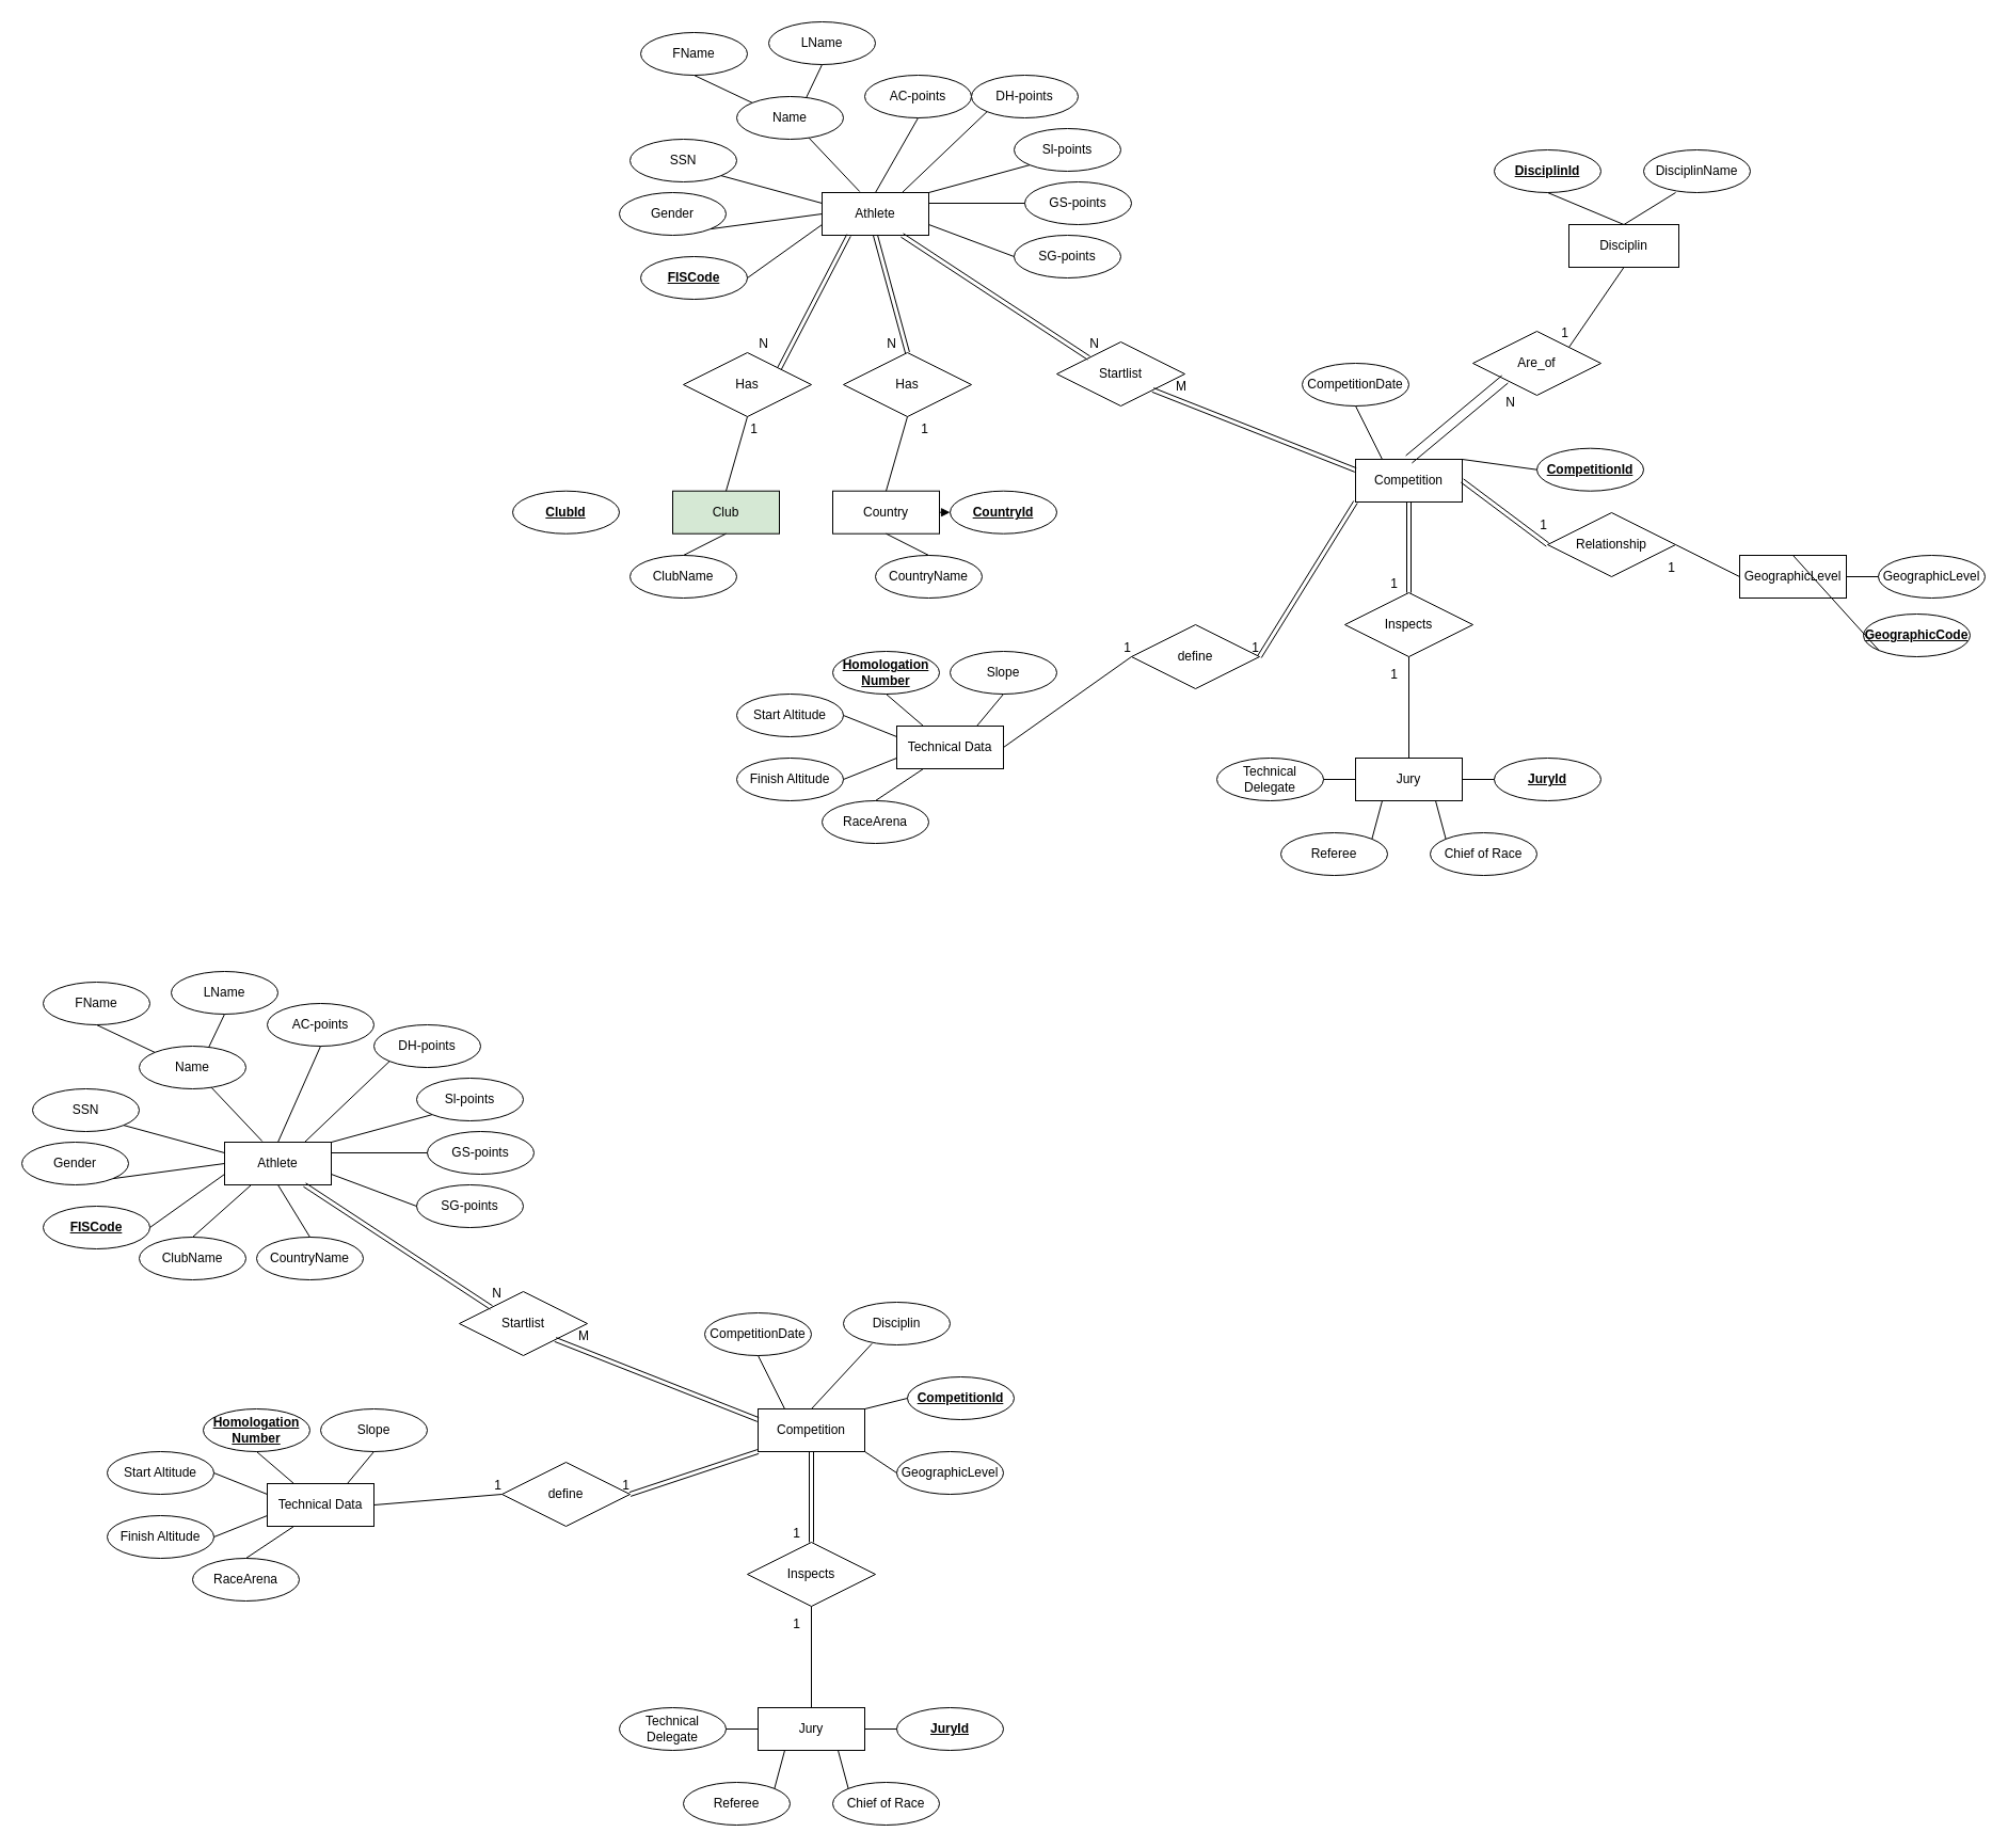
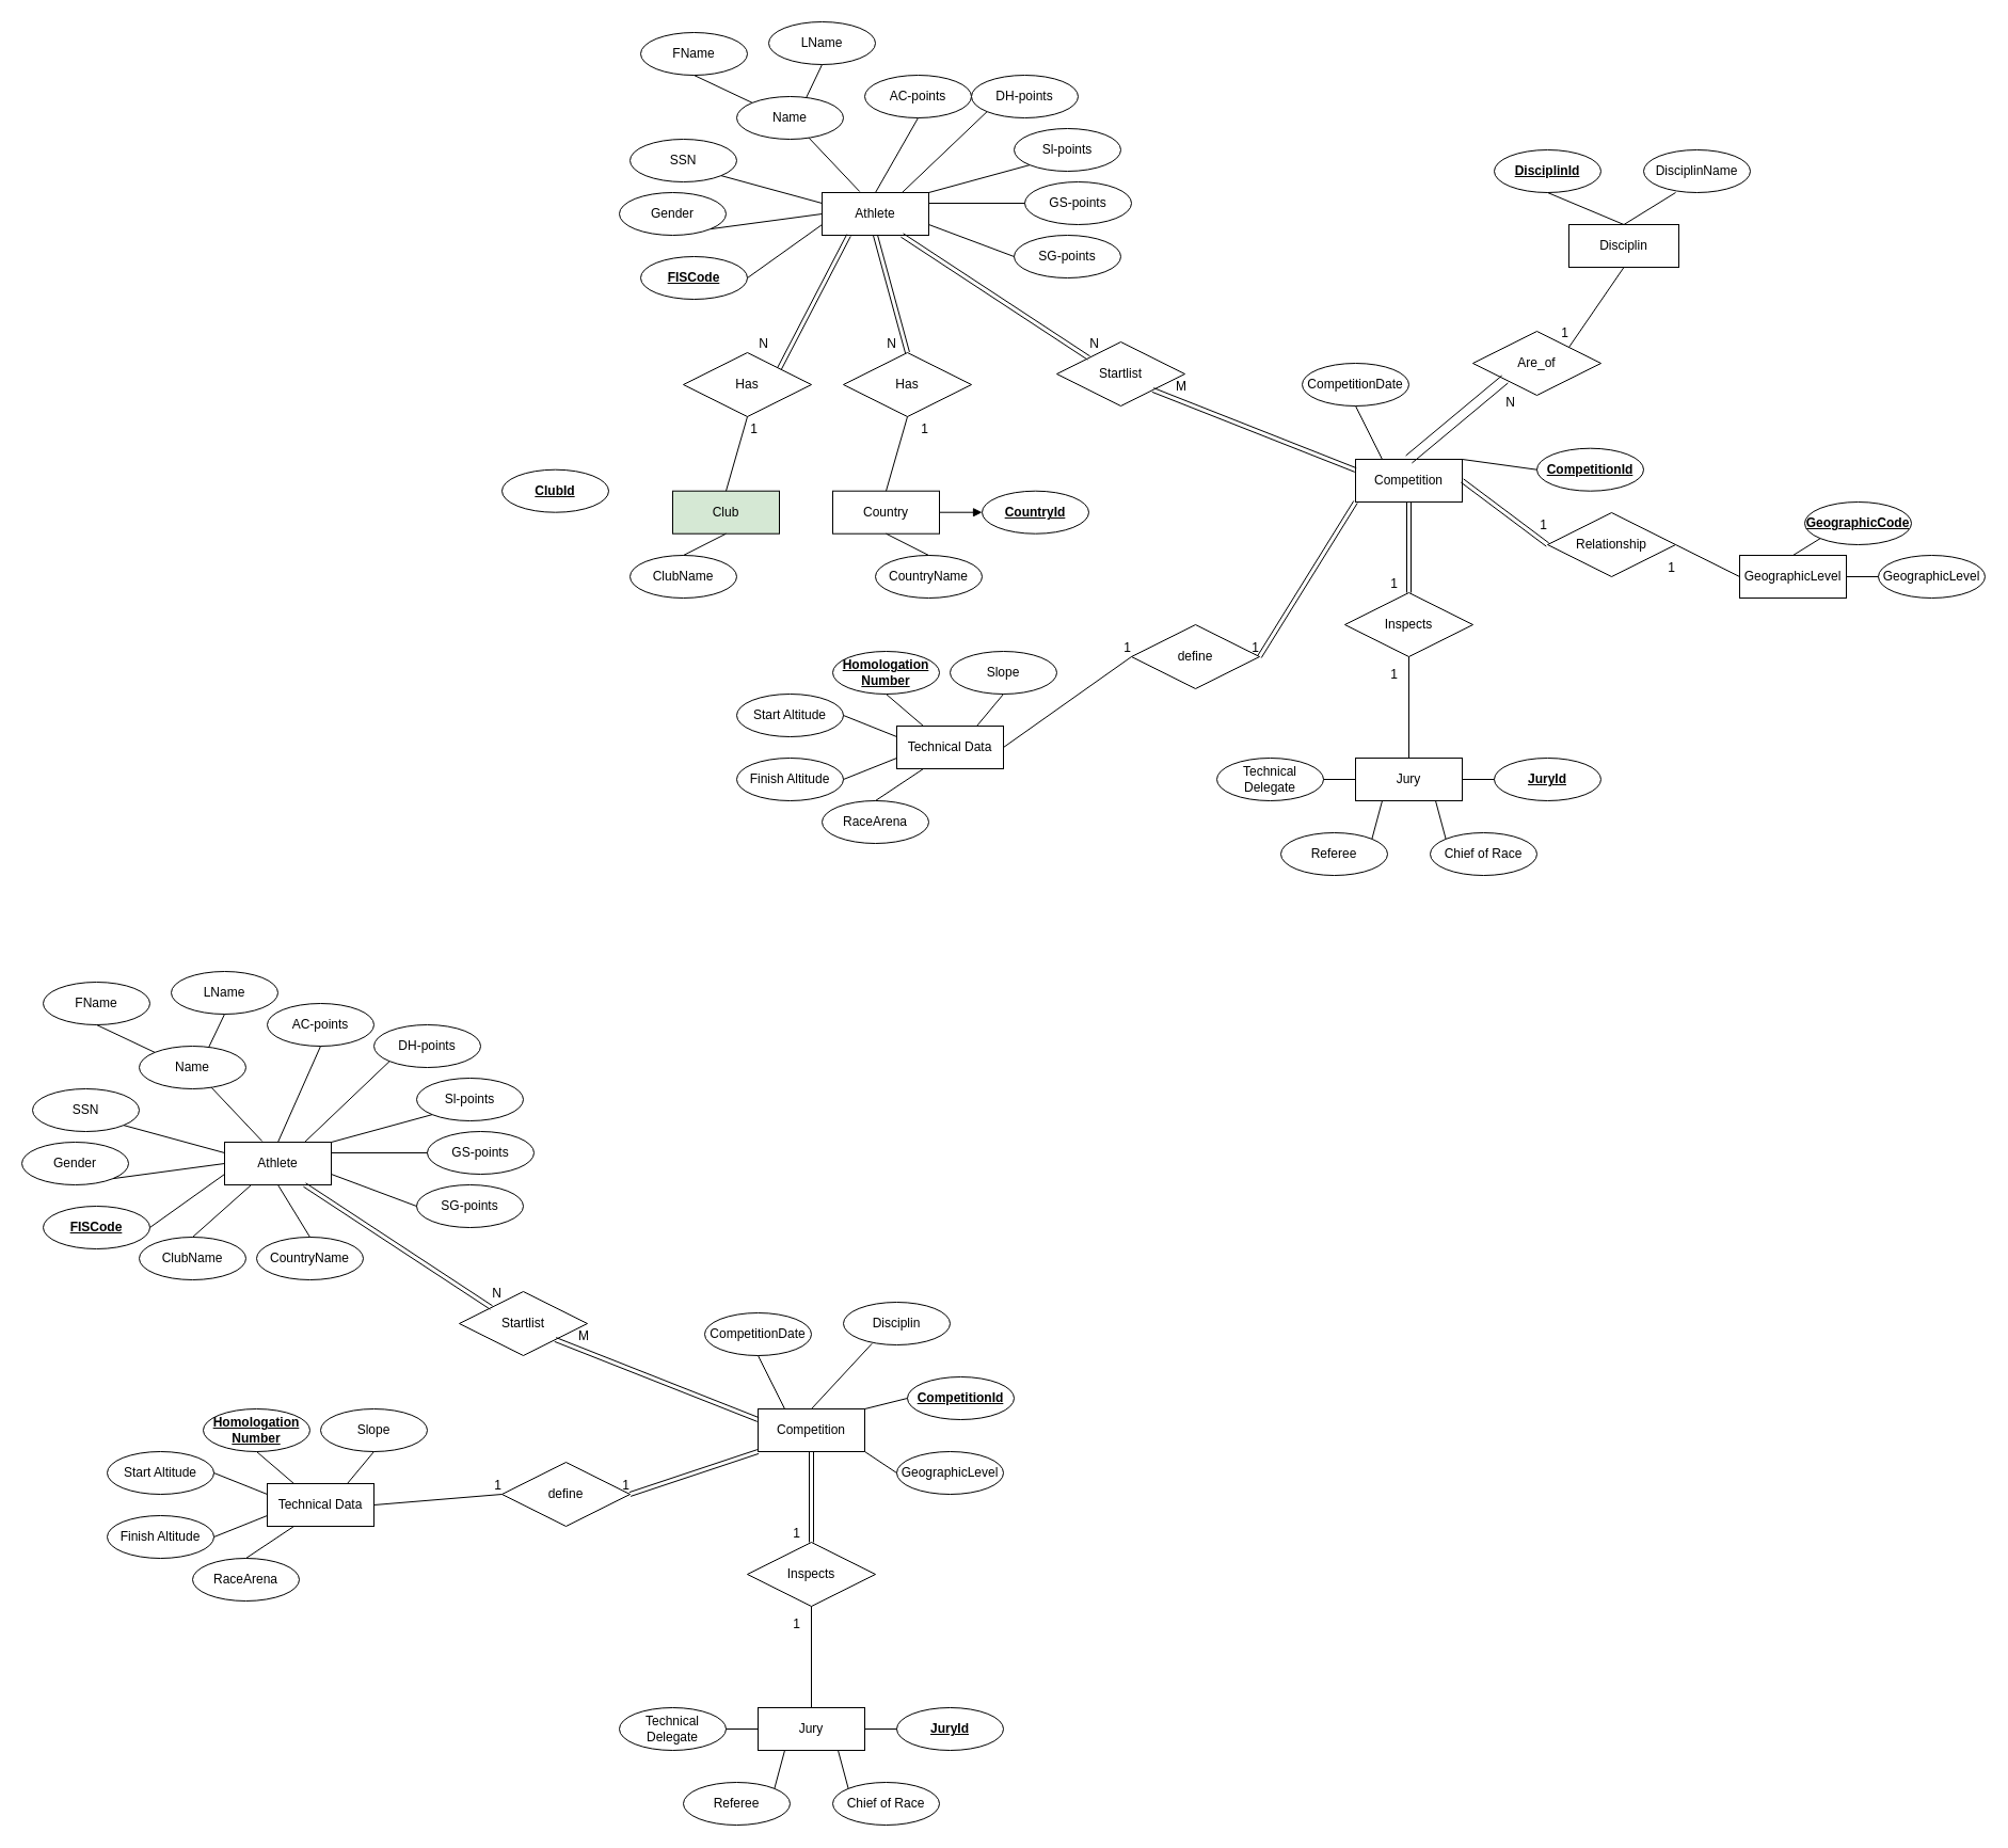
- <mxCell id="89" value="&lt;b&gt;&lt;u&gt;ClubId&lt;/u&gt;&lt;/b&gt;" style="ellipse;whiteSpace=wrap;html=1;align=center;" parent="1" vertex="1"><mxGeometry x="480" y="459.71" width="100" height="40" as="geometry" /></mxCell>
+ <mxCell id="89" value="&lt;b&gt;&lt;u&gt;ClubId&lt;/u&gt;&lt;/b&gt;" style="ellipse;whiteSpace=wrap;html=1;align=center;" parent="1" vertex="1"><mxGeometry x="470" y="439.71" width="100" height="40" as="geometry" /></mxCell>
- <mxCell id="63" value="&lt;b&gt;&lt;u&gt;CountryId&lt;/u&gt;&lt;/b&gt;" style="ellipse;whiteSpace=wrap;html=1;align=center;" parent="1" vertex="1"><mxGeometry x="890" y="459.71" width="100" height="40" as="geometry" /></mxCell>
+ <mxCell id="63" value="&lt;b&gt;&lt;u&gt;CountryId&lt;/u&gt;&lt;/b&gt;" style="ellipse;whiteSpace=wrap;html=1;align=center;" parent="1" vertex="1"><mxGeometry x="920" y="459.71" width="100" height="40" as="geometry" /></mxCell>
- <mxCell id="37" value="&lt;u&gt;&lt;b&gt;GeographicCode&lt;/b&gt;&lt;/u&gt;" style="ellipse;whiteSpace=wrap;html=1;align=center;" parent="1" vertex="1"><mxGeometry x="1746" y="575" width="100" height="40" as="geometry" /></mxCell>
+ <mxCell id="37" value="&lt;u&gt;&lt;b&gt;GeographicCode&lt;/b&gt;&lt;/u&gt;" style="ellipse;whiteSpace=wrap;html=1;align=center;" parent="1" vertex="1"><mxGeometry x="1691" y="470" width="100" height="40" as="geometry" /></mxCell>
